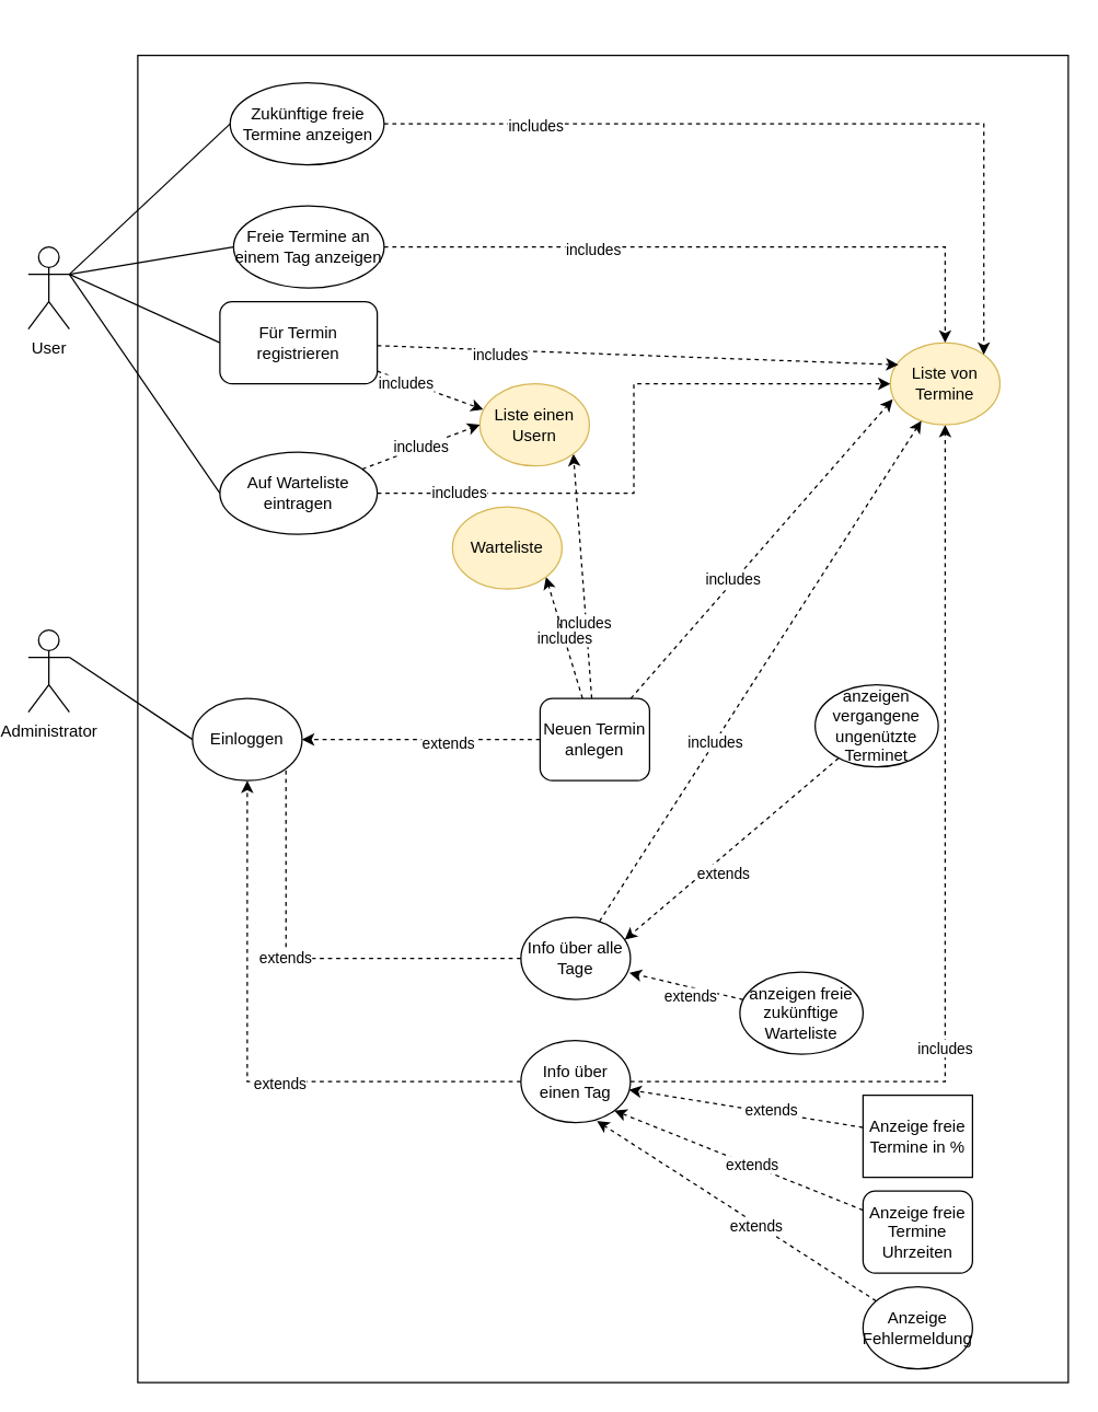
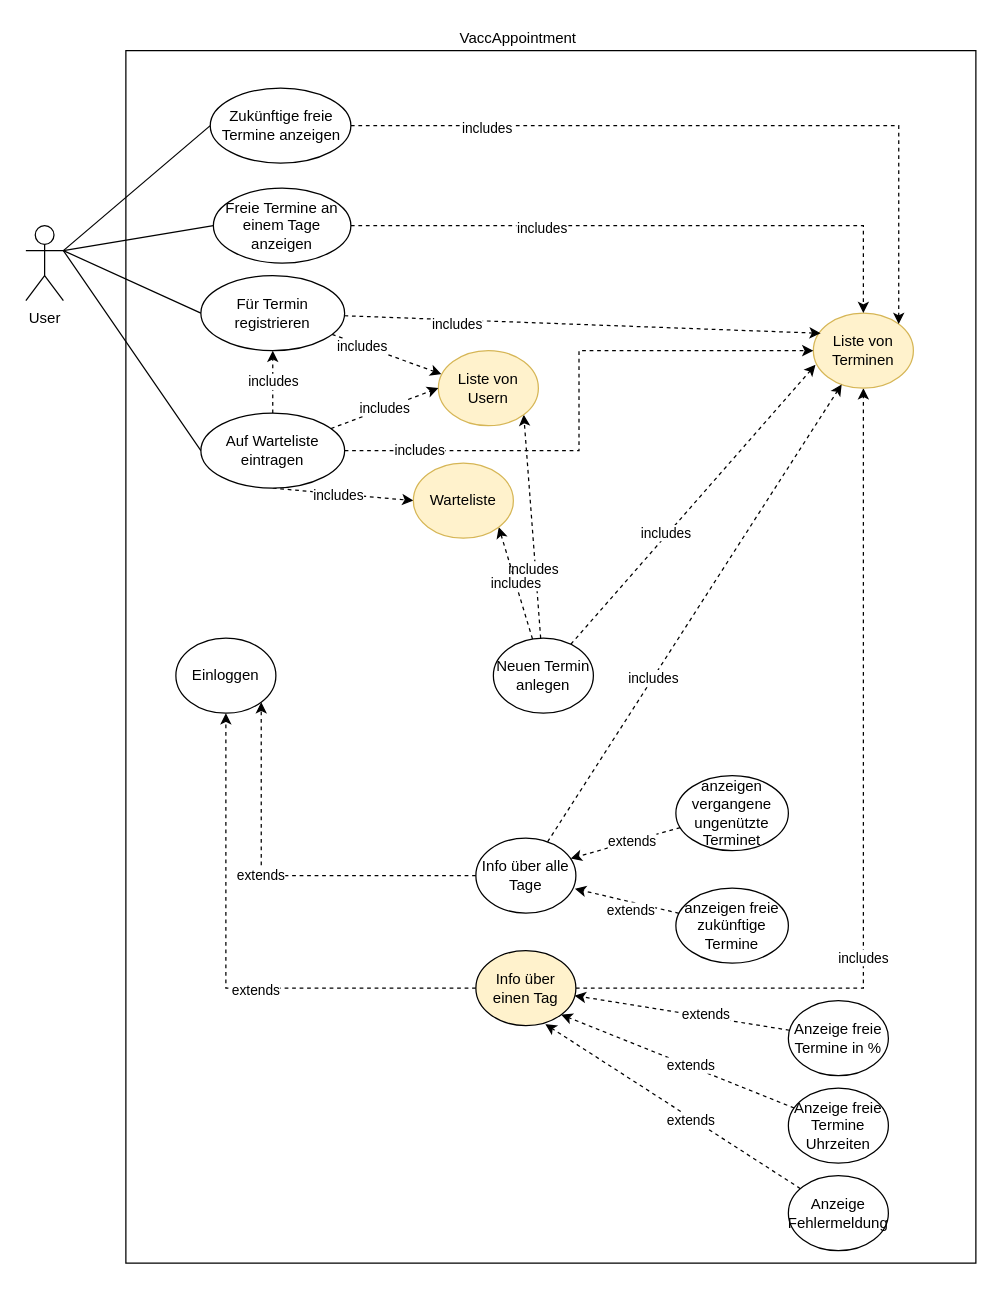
+ <mxCell id="3" value="VaccAppointment" style="text;html=1;strokeColor=none;fillColor=none;align=center;verticalAlign=middle;whiteSpace=wrap;rounded=0;" vertex="1" parent="1"><mxGeometry x="394" y="20" width="40" height="20" as="geometry" /></mxCell>
- <mxCell id="55" value="Zukünftige freie Termine anzeigen" style="ellipse;whiteSpace=wrap;html=1;" vertex="1" parent="1"><mxGeometry x="167.5" y="60" width="112.5" height="60" as="geometry" /></mxCell>
+ <mxCell id="55" value="Zukünftige freie Termine anzeigen" style="ellipse;whiteSpace=wrap;html=1;" vertex="1" parent="1"><mxGeometry x="167.5" y="70" width="112.5" height="60" as="geometry" /></mxCell>
- <mxCell id="50" value="Freie Termine an einem Tag anzeigen" style="ellipse;whiteSpace=wrap;html=1;" vertex="1" parent="1"><mxGeometry x="170" y="150" width="110" height="60" as="geometry" /></mxCell>
+ <mxCell id="50" value="Freie Termine an einem Tage anzeigen" style="ellipse;whiteSpace=wrap;html=1;" vertex="1" parent="1"><mxGeometry x="170" y="150" width="110" height="60" as="geometry" /></mxCell>
- <mxCell id="33" value="Für Termin registrieren" style="whiteSpace=wrap;html=1;rounded=1;" vertex="1" parent="1"><mxGeometry x="160" y="220" width="115" height="60" as="geometry" /></mxCell>
+ <mxCell id="33" value="Für Termin registrieren" style="ellipse;whiteSpace=wrap;html=1;" vertex="1" parent="1"><mxGeometry x="160" y="220" width="115" height="60" as="geometry" /></mxCell>
- <mxCell id="28" value="Liste von Termine" style="ellipse;whiteSpace=wrap;html=1;fillColor=#fff2cc;strokeColor=#d6b656;" vertex="1" parent="1"><mxGeometry x="650" y="250" width="80" height="60" as="geometry" /></mxCell>
+ <mxCell id="28" value="Liste von Terminen" style="ellipse;whiteSpace=wrap;html=1;fillColor=#fff2cc;strokeColor=#d6b656;" vertex="1" parent="1"><mxGeometry x="650" y="250" width="80" height="60" as="geometry" /></mxCell>
+ <mxCell id="59" value="includes" style="edgeStyle=orthogonalEdgeStyle;rounded=0;orthogonalLoop=1;jettySize=auto;html=1;entryX=0.5;entryY=1;entryDx=0;entryDy=0;dashed=1;" edge="1" parent="1" source="61" target="33"><mxGeometry relative="1" as="geometry" /></mxCell>
- <mxCell id="34" value="Liste einen Usern" style="ellipse;whiteSpace=wrap;html=1;fillColor=#fff2cc;strokeColor=#d6b656;" vertex="1" parent="1"><mxGeometry x="350" y="280" width="80" height="60" as="geometry" /></mxCell>
+ <mxCell id="34" value="Liste von Usern" style="ellipse;whiteSpace=wrap;html=1;fillColor=#fff2cc;strokeColor=#d6b656;" vertex="1" parent="1"><mxGeometry x="350" y="280" width="80" height="60" as="geometry" /></mxCell>
+ <mxCell id="56" style="rounded=0;orthogonalLoop=1;jettySize=auto;html=1;entryX=0;entryY=0.5;entryDx=0;entryDy=0;dashed=1;exitX=0.5;exitY=1;exitDx=0;exitDy=0;" edge="1" parent="1" source="61" target="62"><mxGeometry relative="1" as="geometry" /></mxCell>
+ <mxCell id="57" value="includes" style="edgeLabel;html=1;align=center;verticalAlign=middle;resizable=0;points=[];" vertex="1" connectable="0" parent="56"><mxGeometry x="-0.082" y="-1" relative="1" as="geometry"><mxPoint as="offset" /></mxGeometry></mxCell>
- <mxCell id="5" value="Administrator" style="shape=umlActor;verticalLabelPosition=bottom;verticalAlign=top;html=1;outlineConnect=0;" vertex="1" parent="1"><mxGeometry x="20" y="460" width="30" height="60" as="geometry" /></mxCell>
- <mxCell id="47" value="" style="endArrow=none;html=1;exitX=1;exitY=0.333;exitDx=0;exitDy=0;exitPerimeter=0;entryX=0;entryY=0.5;entryDx=0;entryDy=0;" edge="1" parent="1" source="5" target="35"><mxGeometry width="50" height="50" relative="1" as="geometry"><mxPoint x="360" y="540" as="sourcePoint" /><mxPoint x="410" y="490" as="targetPoint" /></mxGeometry></mxCell>
- <mxCell id="43" value="anzeigen vergangene ungenützte Terminet" style="ellipse;whiteSpace=wrap;html=1;" vertex="1" parent="1"><mxGeometry x="595" y="500" width="90" height="60" as="geometry" /></mxCell>
+ <mxCell id="43" value="anzeigen vergangene ungenützte Terminet" style="ellipse;whiteSpace=wrap;html=1;" vertex="1" parent="1"><mxGeometry x="540" y="620" width="90" height="60" as="geometry" /></mxCell>
- <mxCell id="10" style="edgeStyle=none;rounded=0;orthogonalLoop=1;jettySize=auto;html=1;entryX=1;entryY=0.5;entryDx=0;entryDy=0;dashed=1;" edge="1" parent="1" source="13" target="35"><mxGeometry relative="1" as="geometry" /></mxCell>
- <mxCell id="11" value="extends" style="edgeLabel;html=1;align=center;verticalAlign=middle;resizable=0;points=[];" vertex="1" connectable="0" parent="10"><mxGeometry x="-0.222" y="2" relative="1" as="geometry"><mxPoint as="offset" /></mxGeometry></mxCell>
- <mxCell id="13" value="Neuen Termin anlegen" style="whiteSpace=wrap;html=1;rounded=1;" vertex="1" parent="1"><mxGeometry x="394" y="510" width="80" height="60" as="geometry" /></mxCell>
+ <mxCell id="13" value="Neuen Termin anlegen" style="ellipse;whiteSpace=wrap;html=1;" vertex="1" parent="1"><mxGeometry x="394" y="510" width="80" height="60" as="geometry" /></mxCell>
- <mxCell id="36" style="edgeStyle=orthogonalEdgeStyle;rounded=0;orthogonalLoop=1;jettySize=auto;html=1;dashed=1;entryX=1;entryY=1;entryDx=0;entryDy=0;endArrow=none;" edge="1" parent="1" source="40" target="35"><mxGeometry relative="1" as="geometry" /></mxCell>
+ <mxCell id="36" style="edgeStyle=orthogonalEdgeStyle;rounded=0;orthogonalLoop=1;jettySize=auto;html=1;dashed=1;entryX=1;entryY=1;entryDx=0;entryDy=0;" edge="1" parent="1" source="40" target="35"><mxGeometry relative="1" as="geometry" /></mxCell>
- <mxCell id="46" value="anzeigen freie zukünftige Warteliste" style="ellipse;whiteSpace=wrap;html=1;" vertex="1" parent="1"><mxGeometry x="540" y="710" width="90" height="60" as="geometry" /></mxCell>
+ <mxCell id="46" value="anzeigen freie zukünftige Termine" style="ellipse;whiteSpace=wrap;html=1;" vertex="1" parent="1"><mxGeometry x="540" y="710" width="90" height="60" as="geometry" /></mxCell>
- <mxCell id="18" value="Info über einen Tag" style="ellipse;whiteSpace=wrap;html=1;" vertex="1" parent="1"><mxGeometry x="380" y="760" width="80" height="60" as="geometry" /></mxCell>
+ <mxCell id="18" value="Info über einen Tag" style="ellipse;whiteSpace=wrap;html=1;fillColor=#fff2cc;" vertex="1" parent="1"><mxGeometry x="380" y="760" width="80" height="60" as="geometry" /></mxCell>
- <mxCell id="21" value="Anzeige freie Termine in %" style="whiteSpace=wrap;html=1;rounded=0;" vertex="1" parent="1"><mxGeometry x="630" y="800" width="80" height="60" as="geometry" /></mxCell>
+ <mxCell id="21" value="Anzeige freie Termine in %" style="ellipse;whiteSpace=wrap;html=1;" vertex="1" parent="1"><mxGeometry x="630" y="800" width="80" height="60" as="geometry" /></mxCell>
- <mxCell id="24" value="Anzeige freie Termine Uhrzeiten" style="whiteSpace=wrap;html=1;rounded=1;" vertex="1" parent="1"><mxGeometry x="630" y="870" width="80" height="60" as="geometry" /></mxCell>
+ <mxCell id="24" value="Anzeige freie Termine Uhrzeiten" style="ellipse;whiteSpace=wrap;html=1;" vertex="1" parent="1"><mxGeometry x="630" y="870" width="80" height="60" as="geometry" /></mxCell>
